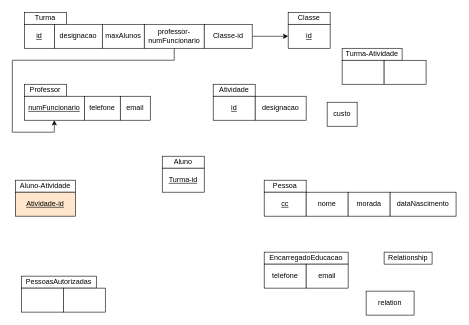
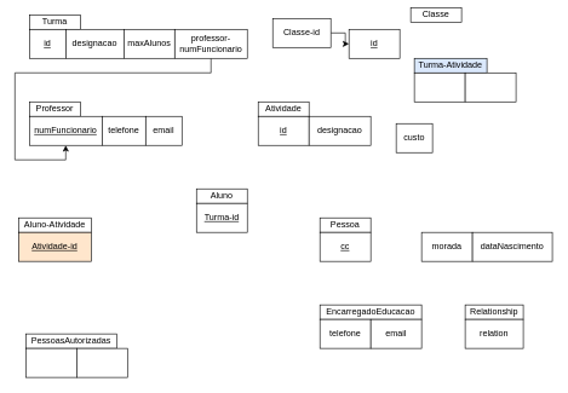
- <mxCell id="12" value="Classe" style="rounded=0;whiteSpace=wrap;html=1;" vertex="1" parent="1"><mxGeometry x="480" y="20" width="70" height="20" as="geometry" /></mxCell>
+ <mxCell id="12" value="Classe" style="rounded=0;whiteSpace=wrap;html=1;" vertex="1" parent="1"><mxGeometry x="565" y="10" width="70" height="20" as="geometry" /></mxCell>
- <mxCell id="15" value="Classe-id" style="rounded=0;whiteSpace=wrap;html=1;" vertex="1" parent="1"><mxGeometry x="340" y="40" width="80" height="40" as="geometry" /></mxCell>
+ <mxCell id="15" value="Classe-id" style="rounded=0;whiteSpace=wrap;html=1;" vertex="1" parent="1"><mxGeometry x="375" y="25" width="80" height="40" as="geometry" /></mxCell>
- <mxCell id="30" value="Turma-Atividade" style="rounded=0;whiteSpace=wrap;html=1;" vertex="1" parent="1"><mxGeometry x="570" y="80" width="100" height="20" as="geometry" /></mxCell>
+ <mxCell id="30" value="Turma-Atividade" style="rounded=0;whiteSpace=wrap;html=1;fillColor=#dae8fc;" vertex="1" parent="1"><mxGeometry x="570" y="80" width="100" height="20" as="geometry" /></mxCell>
- <mxCell id="18" value="nome" style="rounded=0;whiteSpace=wrap;html=1;" vertex="1" parent="1"><mxGeometry x="510" y="320" width="70" height="40" as="geometry" /></mxCell>
- <mxCell id="25" value="relation" style="rounded=0;whiteSpace=wrap;html=1;fontStyle=0" vertex="1" parent="1"><mxGeometry x="610" y="485" width="80" height="40" as="geometry" /></mxCell>
+ <mxCell id="25" value="relation" style="rounded=0;whiteSpace=wrap;html=1;fontStyle=0" vertex="1" parent="1"><mxGeometry x="640" y="440" width="80" height="40" as="geometry" /></mxCell>
